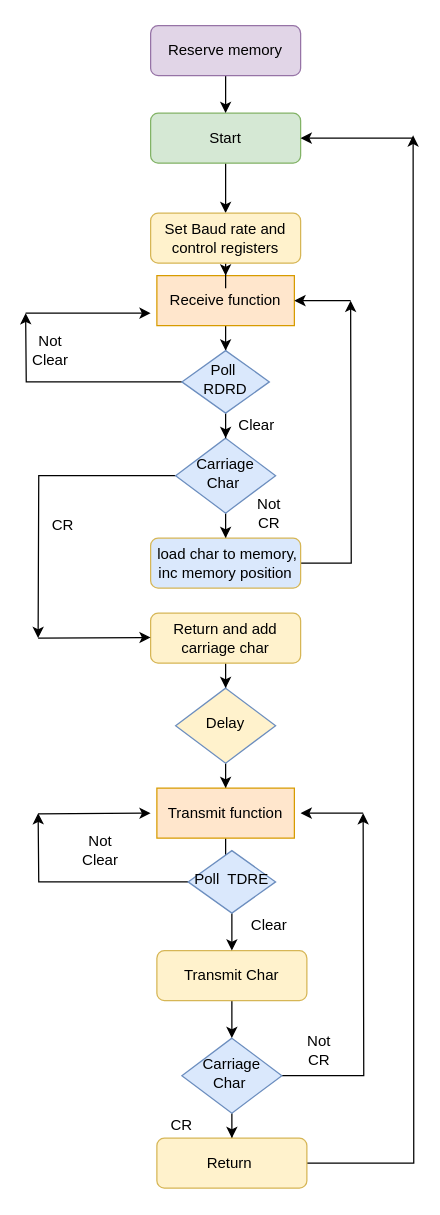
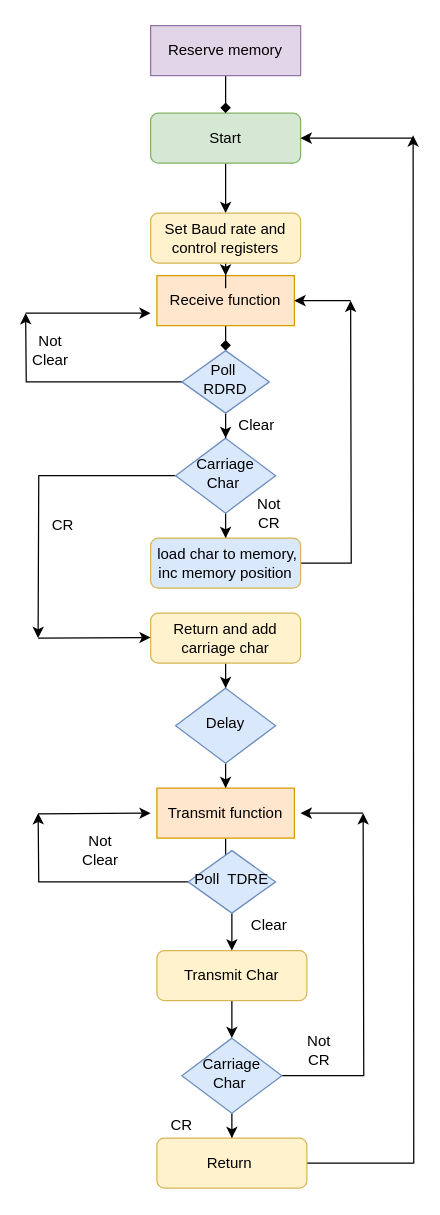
- <mxCell id="5" value="Reserve memory" style="rounded=1;whiteSpace=wrap;html=1;fontSize=12;glass=0;strokeWidth=1;shadow=0;fillColor=#e1d5e7;strokeColor=#9673a6;" vertex="1" parent="1"><mxGeometry x="120" y="20" width="120" height="40" as="geometry" /></mxCell>
+ <mxCell id="5" value="Reserve memory" style="whiteSpace=wrap;html=1;fontSize=12;glass=0;strokeWidth=1;shadow=0;fillColor=#e1d5e7;strokeColor=#9673a6;rounded=0;" vertex="1" parent="1"><mxGeometry x="120" y="20" width="120" height="40" as="geometry" /></mxCell>
- <mxCell id="4" style="edgeStyle=orthogonalEdgeStyle;rounded=0;orthogonalLoop=1;jettySize=auto;html=1;" edge="1" parent="1" source="5" target="3"><mxGeometry relative="1" as="geometry" /></mxCell>
+ <mxCell id="4" style="edgeStyle=orthogonalEdgeStyle;rounded=0;orthogonalLoop=1;jettySize=auto;html=1;endArrow=diamond;" edge="1" parent="1" source="5" target="3"><mxGeometry relative="1" as="geometry" /></mxCell>
- <mxCell id="6" style="edgeStyle=orthogonalEdgeStyle;rounded=0;orthogonalLoop=1;jettySize=auto;html=1;" edge="1" parent="1" source="7" target="19"><mxGeometry relative="1" as="geometry" /></mxCell>
+ <mxCell id="6" style="edgeStyle=orthogonalEdgeStyle;rounded=0;orthogonalLoop=1;jettySize=auto;html=1;endArrow=diamond;" edge="1" parent="1" source="7" target="19"><mxGeometry relative="1" as="geometry" /></mxCell>
- <mxCell id="21" value="Delay" style="rhombus;whiteSpace=wrap;html=1;shadow=0;fontFamily=Helvetica;fontSize=12;align=center;strokeWidth=1;spacing=6;spacingTop=-4;fillColor=#fff2cc;strokeColor=#6c8ebf;" vertex="1" parent="1"><mxGeometry x="140" y="550" width="80" height="60" as="geometry" /></mxCell>
+ <mxCell id="21" value="Delay" style="rhombus;whiteSpace=wrap;html=1;shadow=0;fontFamily=Helvetica;fontSize=12;align=center;strokeWidth=1;spacing=6;spacingTop=-4;fillColor=#dae8fc;strokeColor=#6c8ebf;" vertex="1" parent="1"><mxGeometry x="140" y="550" width="80" height="60" as="geometry" /></mxCell>
